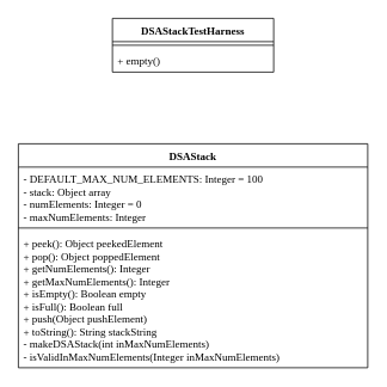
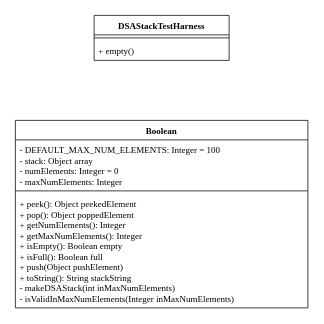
- <mxCell id="2" value="DSAStack" style="swimlane;fontStyle=1;align=center;verticalAlign=top;childLayout=stackLayout;horizontal=1;startSize=26;horizontalStack=0;resizeParent=1;resizeParentMax=0;resizeLast=0;collapsible=1;marginBottom=0;fontFamily=Fira Code;labelBackgroundColor=none;swimlaneFillColor=#ffffff;" parent="1" vertex="1"><mxGeometry x="20" y="160" width="390" height="250" as="geometry"><mxRectangle x="610" y="314" width="90" height="26" as="alternateBounds" /></mxGeometry></mxCell>
+ <mxCell id="2" value="Boolean" style="swimlane;fontStyle=1;align=center;verticalAlign=top;childLayout=stackLayout;horizontal=1;startSize=26;horizontalStack=0;resizeParent=1;resizeParentMax=0;resizeLast=0;collapsible=1;marginBottom=0;fontFamily=Fira Code;labelBackgroundColor=none;swimlaneFillColor=#ffffff;" parent="1" vertex="1"><mxGeometry x="20" y="160" width="390" height="250" as="geometry"><mxRectangle x="610" y="314" width="90" height="26" as="alternateBounds" /></mxGeometry></mxCell>
